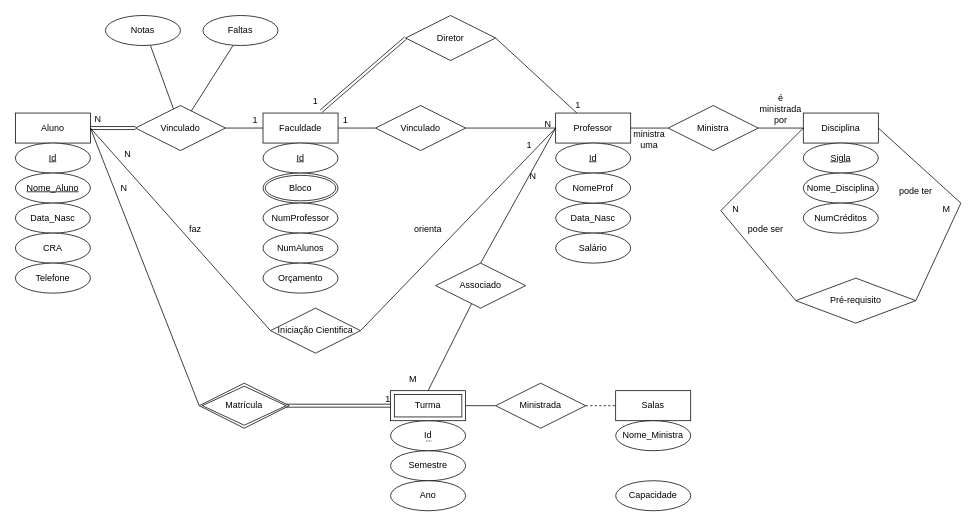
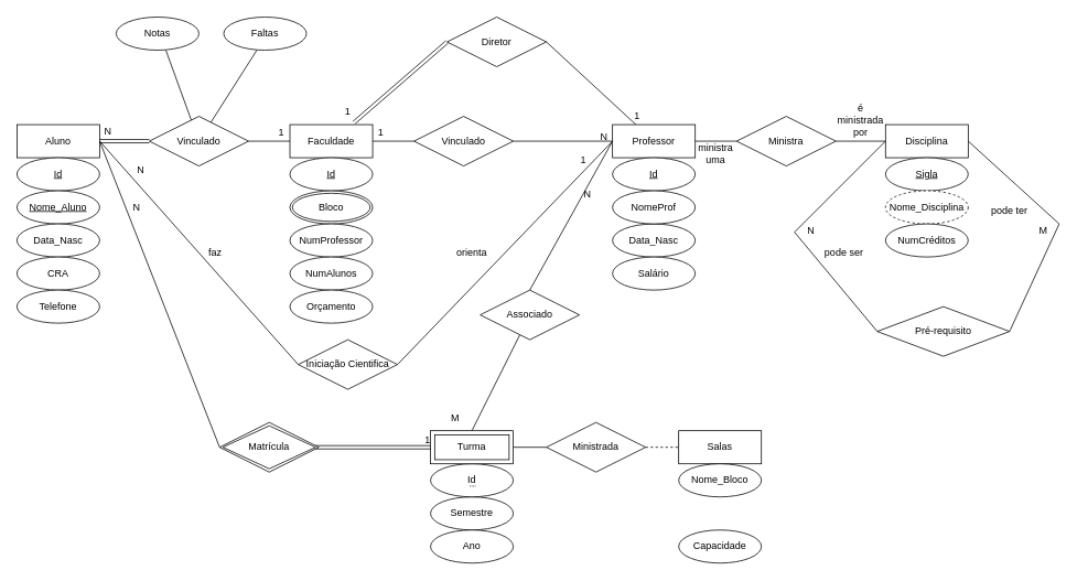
- <mxCell id="37" value="Nome_Disciplina" style="ellipse;whiteSpace=wrap;html=1;align=center;" parent="1" vertex="1"><mxGeometry x="1070" y="230" width="100" height="40" as="geometry" /></mxCell>
+ <mxCell id="37" value="Nome_Disciplina" style="ellipse;whiteSpace=wrap;html=1;align=center;dashed=1;" parent="1" vertex="1"><mxGeometry x="1070" y="230" width="100" height="40" as="geometry" /></mxCell>
- <mxCell id="46" value="Nome_Ministra" style="ellipse;whiteSpace=wrap;html=1;align=center;" parent="1" vertex="1"><mxGeometry x="820" y="560" width="100" height="40" as="geometry" /></mxCell>
+ <mxCell id="46" value="Nome_Bloco" style="ellipse;whiteSpace=wrap;html=1;align=center;" parent="1" vertex="1"><mxGeometry x="820" y="560" width="100" height="40" as="geometry" /></mxCell>
